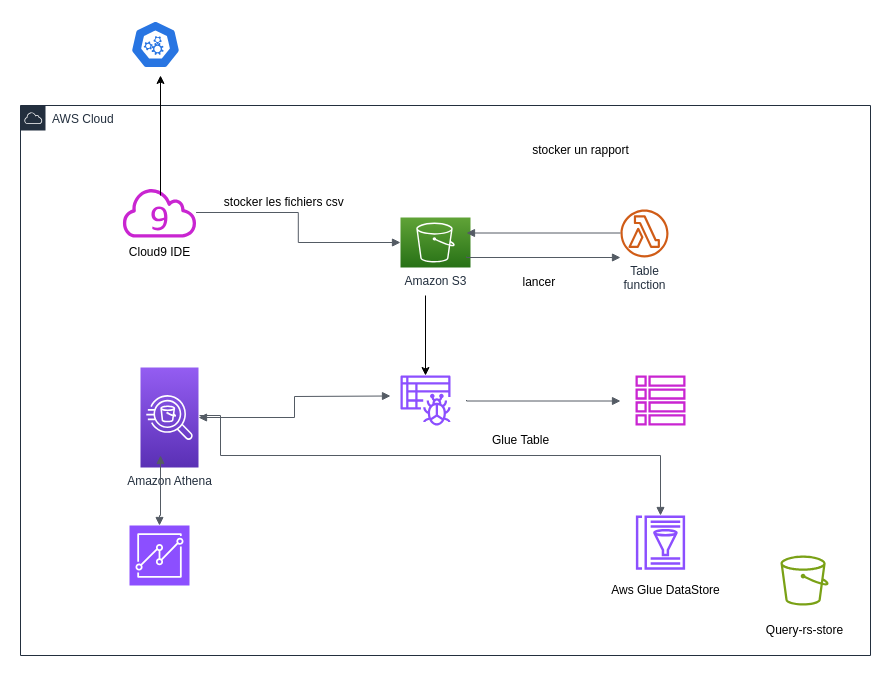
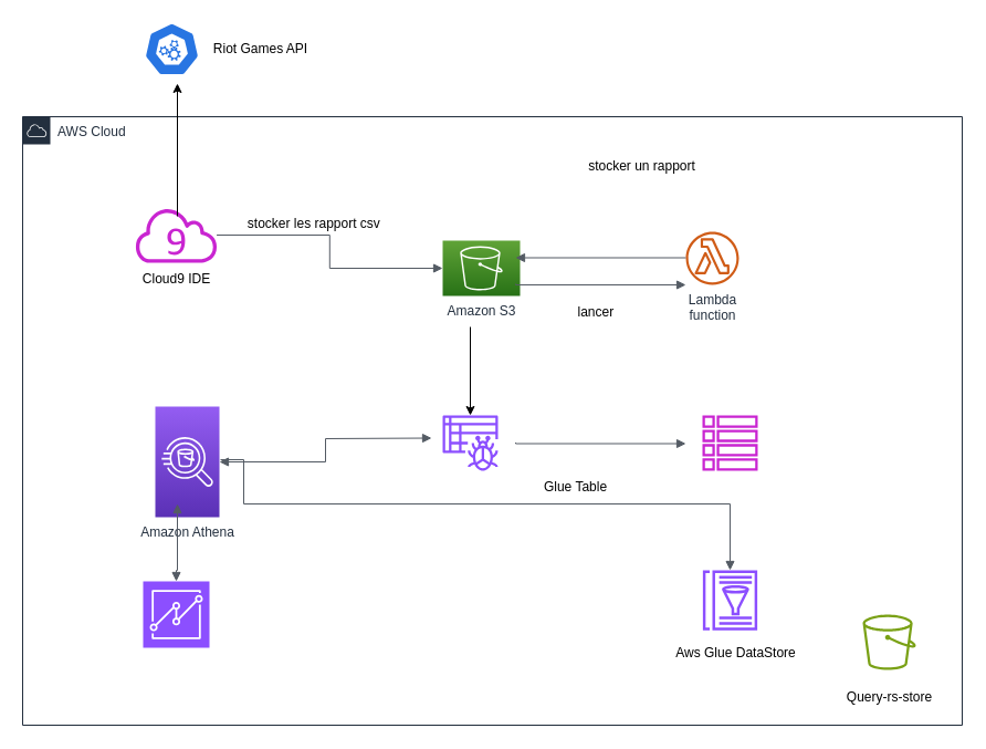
+ <mxCell id="29" value="Riot Games API&lt;br&gt;" style="text;html=1;align=center;verticalAlign=middle;resizable=0;points=[];autosize=1;strokeColor=none;fillColor=none;" vertex="1" parent="1"><mxGeometry x="180" y="29" width="110" height="30" as="geometry" /></mxCell>
- <mxCell id="11" value="stocker les fichiers csv&amp;nbsp;" style="text;html=1;align=center;verticalAlign=middle;resizable=0;points=[];autosize=1;strokeColor=none;fillColor=none;" vertex="1" parent="2"><mxGeometry x="190" y="82" width="150" height="30" as="geometry" /></mxCell>
+ <mxCell id="11" value="stocker les rapport csv&amp;nbsp;" style="text;html=1;align=center;verticalAlign=middle;resizable=0;points=[];autosize=1;strokeColor=none;fillColor=none;" vertex="1" parent="2"><mxGeometry x="190" y="82" width="150" height="30" as="geometry" /></mxCell>
- <mxCell id="4" value="Table&lt;br&gt;function" style="outlineConnect=0;fontColor=#232F3E;gradientColor=none;fillColor=#D05C17;strokeColor=none;dashed=0;verticalLabelPosition=bottom;verticalAlign=top;align=center;html=1;fontSize=12;fontStyle=0;aspect=fixed;pointerEvents=1;shape=mxgraph.aws4.lambda_function;labelBackgroundColor=#ffffff;" parent="2" vertex="1"><mxGeometry x="600" y="104" width="48" height="48" as="geometry" /></mxCell>
+ <mxCell id="4" value="Lambda&lt;br&gt;function" style="outlineConnect=0;fontColor=#232F3E;gradientColor=none;fillColor=#D05C17;strokeColor=none;dashed=0;verticalLabelPosition=bottom;verticalAlign=top;align=center;html=1;fontSize=12;fontStyle=0;aspect=fixed;pointerEvents=1;shape=mxgraph.aws4.lambda_function;labelBackgroundColor=#ffffff;" parent="2" vertex="1"><mxGeometry x="600" y="104" width="48" height="48" as="geometry" /></mxCell>
